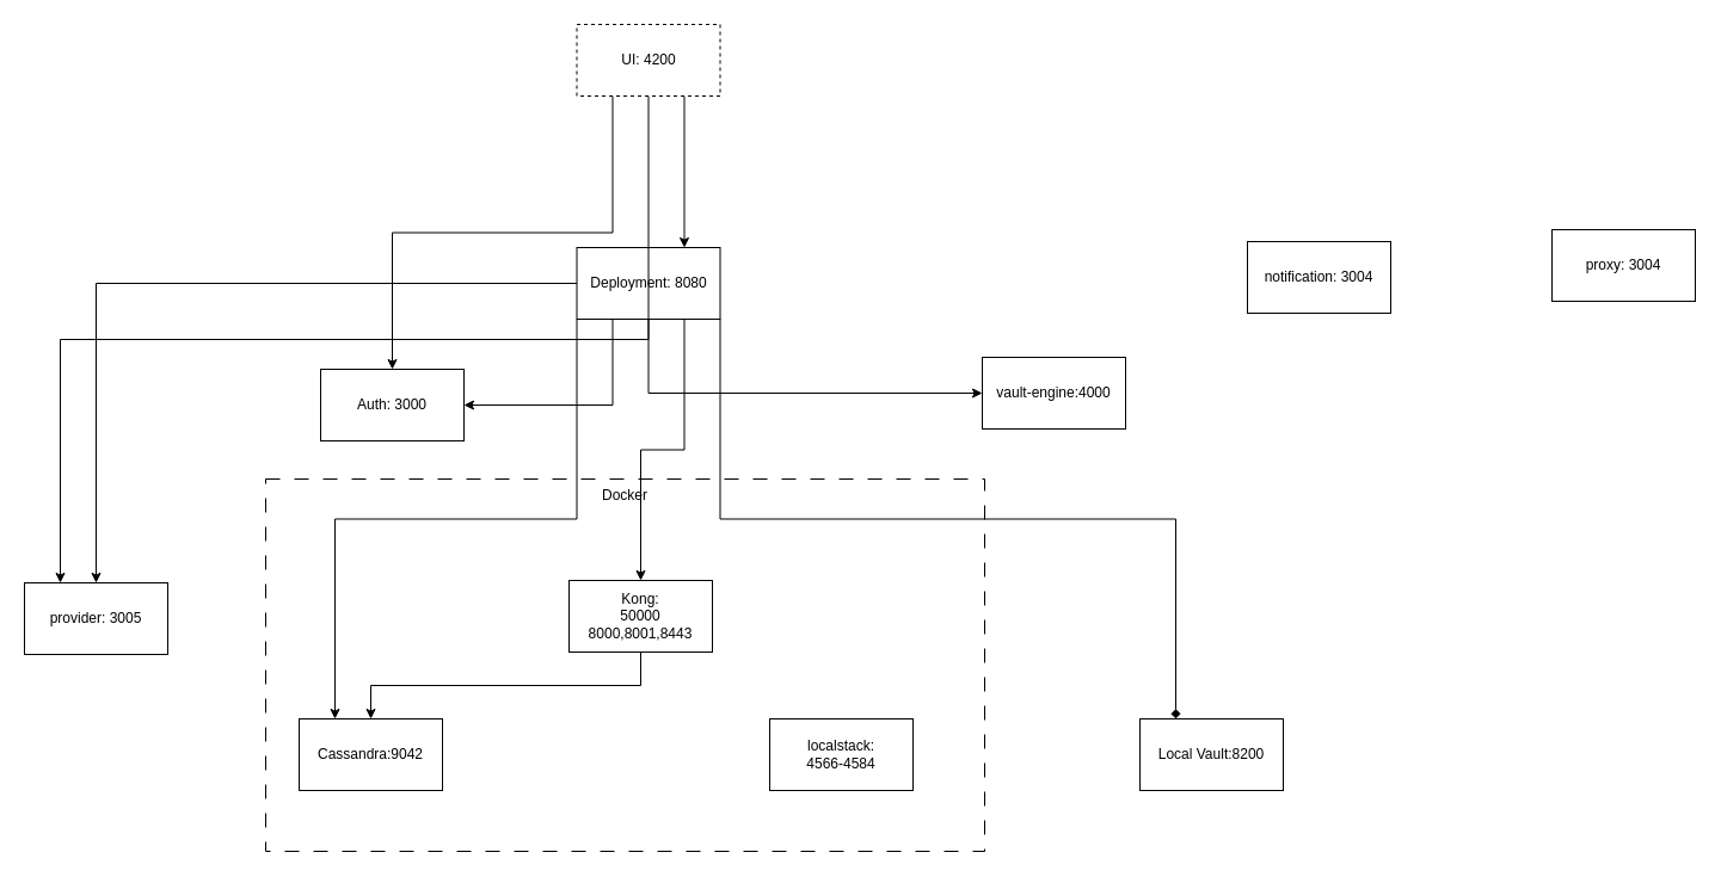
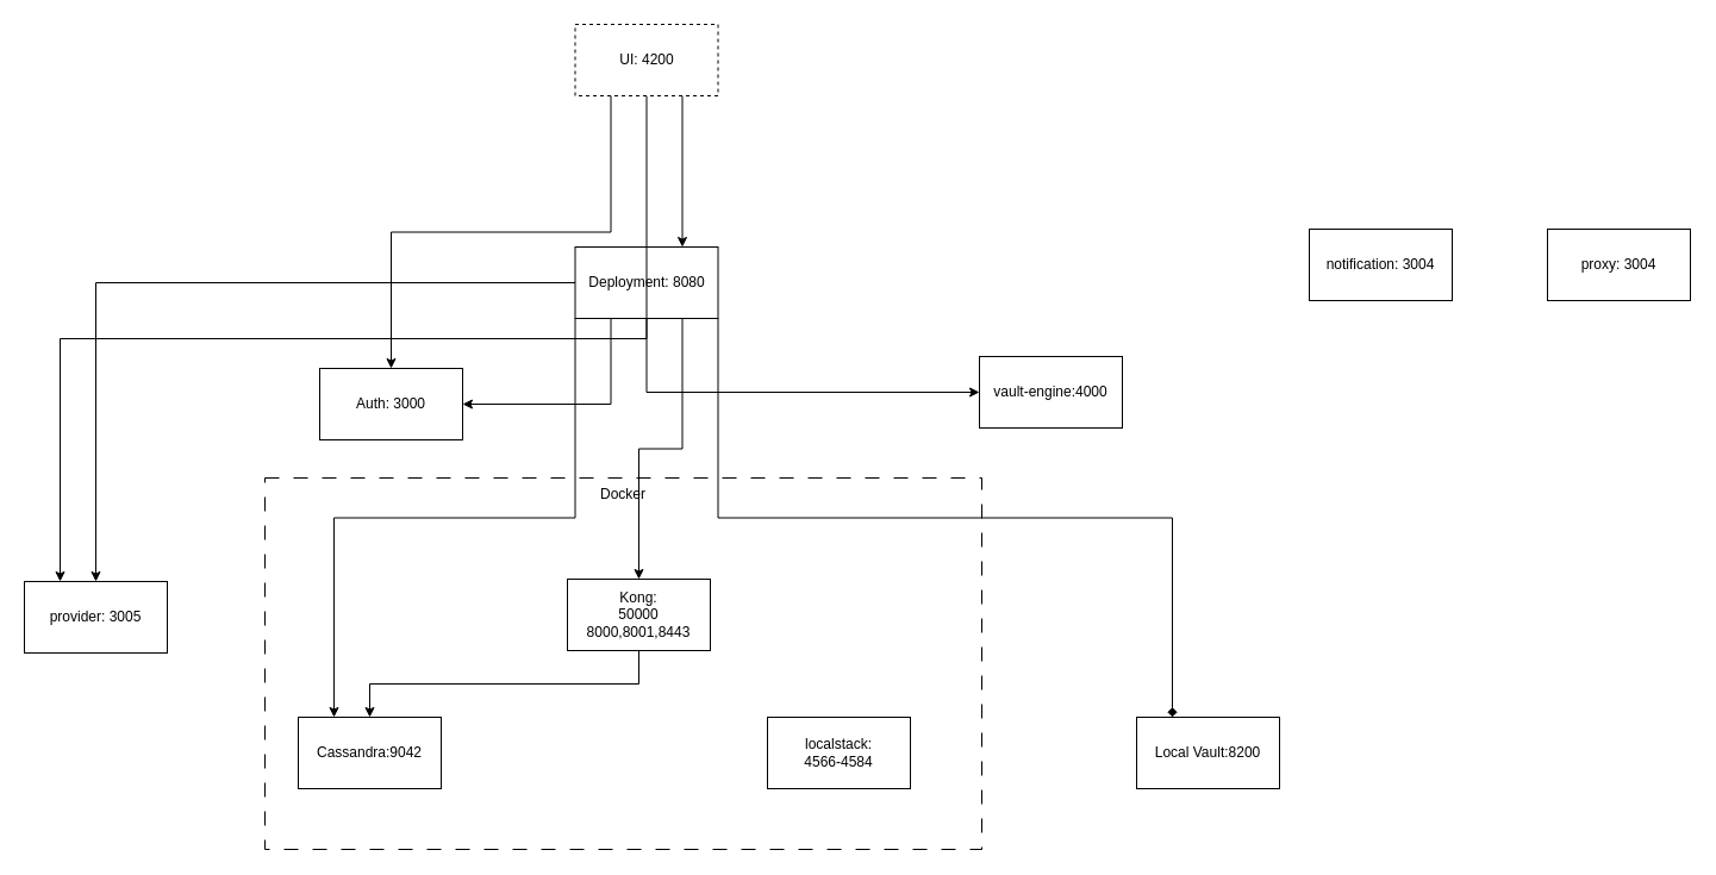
- <mxCell id="22" value="notification: 3004" style="rounded=0;whiteSpace=wrap;html=1;" vertex="1" parent="1"><mxGeometry x="1044" y="202" width="120" height="60" as="geometry" /></mxCell>
+ <mxCell id="22" value="notification: 3004" style="rounded=0;whiteSpace=wrap;html=1;" vertex="1" parent="1"><mxGeometry x="1099" y="192" width="120" height="60" as="geometry" /></mxCell>
